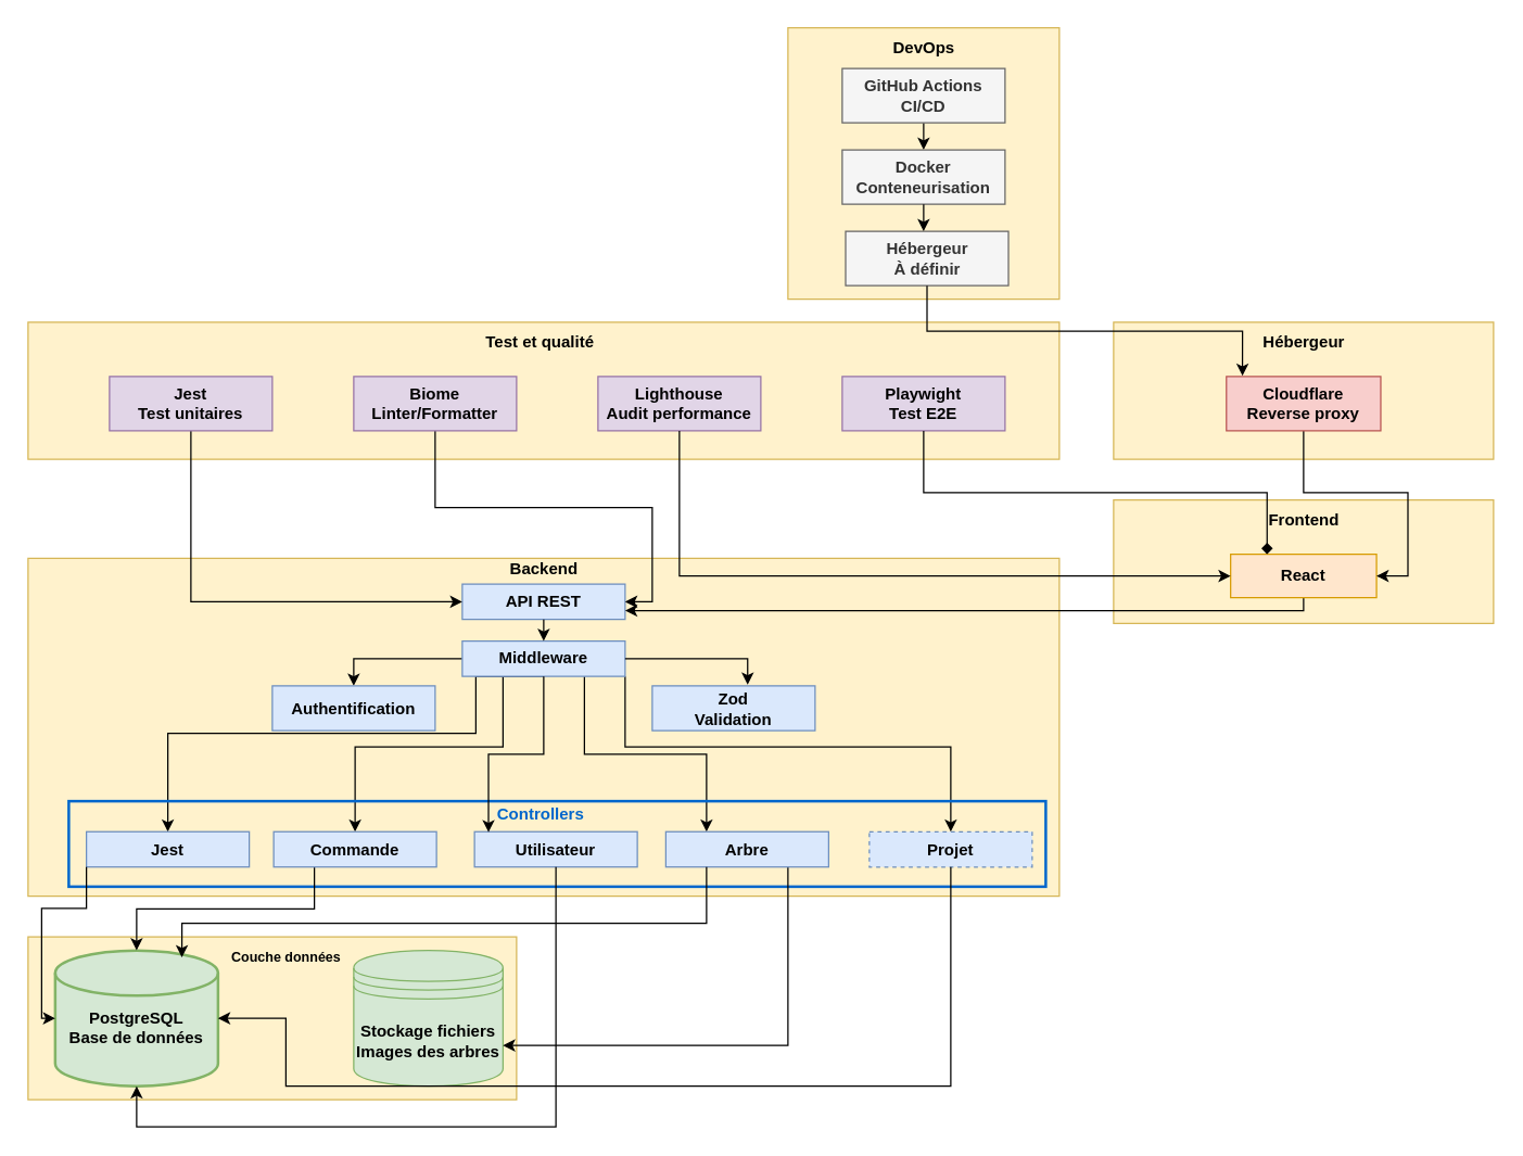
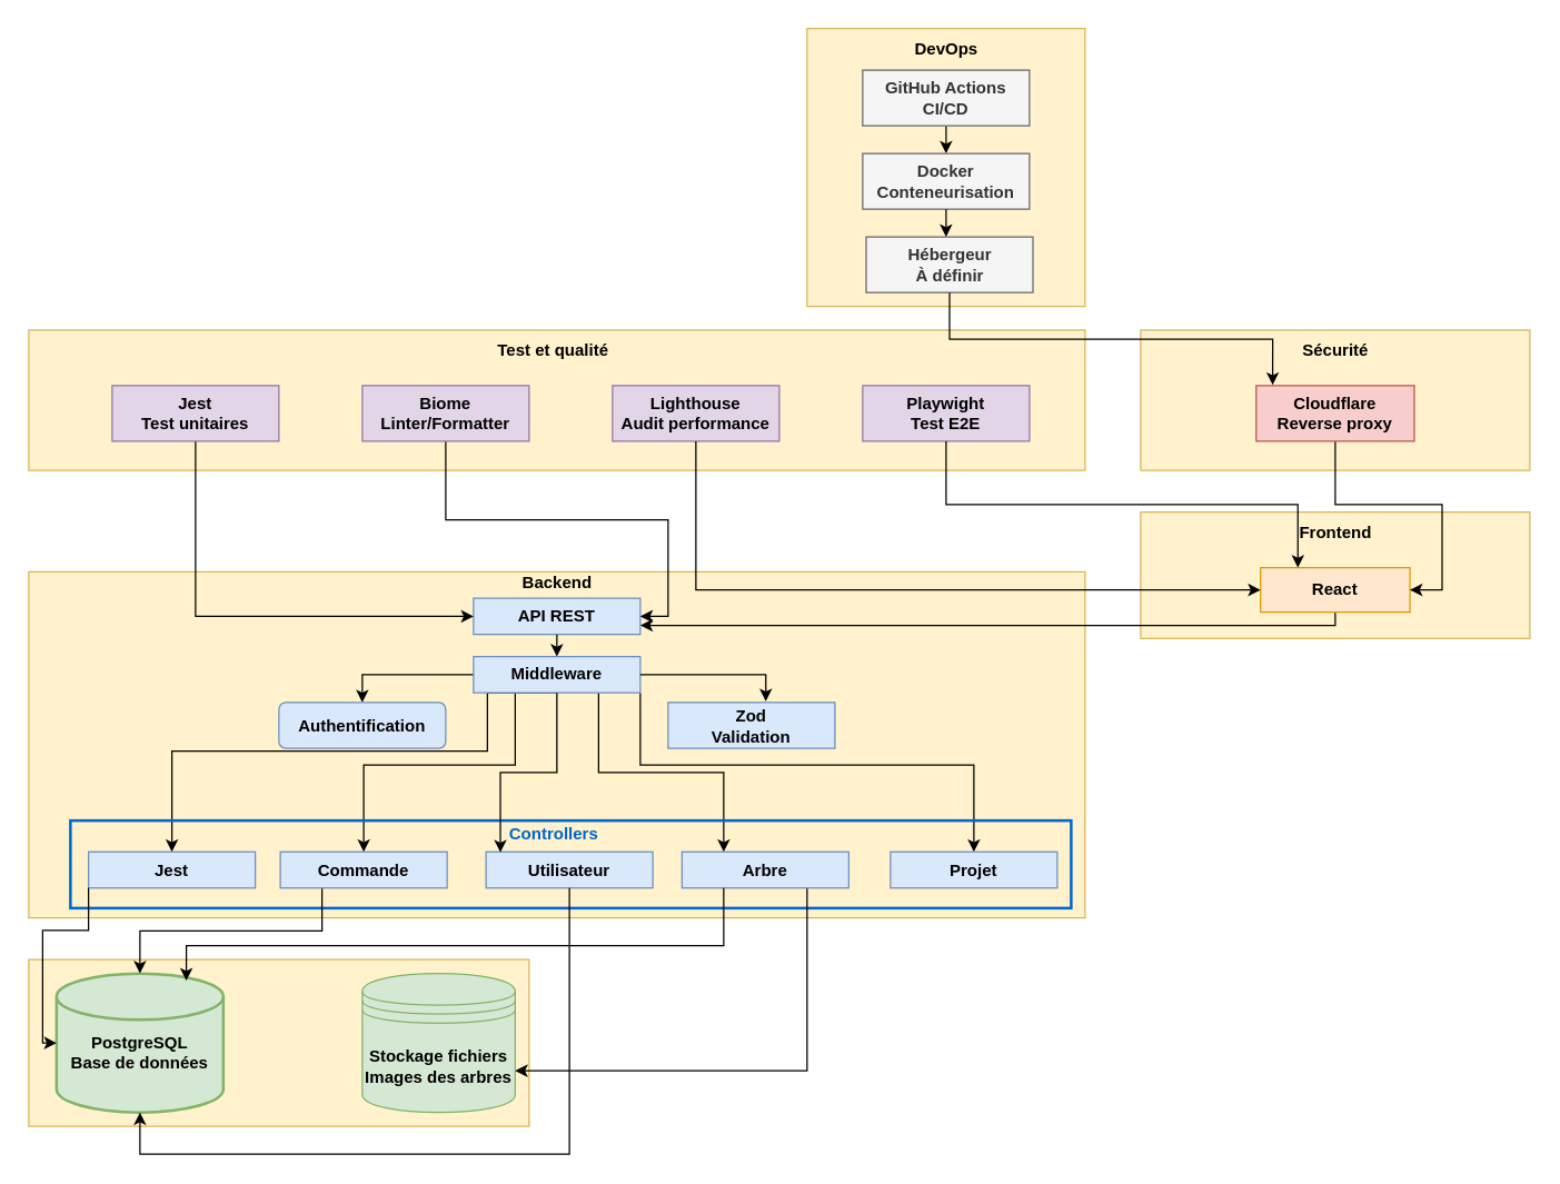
- <mxCell id="48" value="&lt;b&gt;Hébergeur&lt;/b&gt;" style="text;html=1;align=center;verticalAlign=middle;whiteSpace=wrap;rounded=0;" vertex="1" parent="1"><mxGeometry x="897.5" y="237" width="125" height="30" as="geometry" /></mxCell>
+ <mxCell id="48" value="&lt;b&gt;Sécurité&lt;/b&gt;" style="text;html=1;align=center;verticalAlign=middle;whiteSpace=wrap;rounded=0;" vertex="1" parent="1"><mxGeometry x="897.5" y="237" width="125" height="30" as="geometry" /></mxCell>
- <mxCell id="51" style="edgeStyle=orthogonalEdgeStyle;rounded=0;orthogonalLoop=1;jettySize=auto;html=1;exitX=0.5;exitY=1;exitDx=0;exitDy=0;entryX=0.25;entryY=0;entryDx=0;entryDy=0;endArrow=diamond;" edge="1" parent="1" source="37" target="29"><mxGeometry relative="1" as="geometry" /></mxCell>
+ <mxCell id="51" style="edgeStyle=orthogonalEdgeStyle;rounded=0;orthogonalLoop=1;jettySize=auto;html=1;exitX=0.5;exitY=1;exitDx=0;exitDy=0;entryX=0.25;entryY=0;entryDx=0;entryDy=0;" edge="1" parent="1" source="37" target="29"><mxGeometry relative="1" as="geometry" /></mxCell>
- <mxCell id="15" value="&lt;div&gt;&lt;b&gt;Authentification&lt;/b&gt;&lt;/div&gt;" style="rounded=0;whiteSpace=wrap;html=1;fillColor=#dae8fc;strokeColor=#6c8ebf;" vertex="1" parent="1"><mxGeometry x="200" y="505" width="120" height="33" as="geometry" /></mxCell>
+ <mxCell id="15" value="&lt;div&gt;&lt;b&gt;Authentification&lt;/b&gt;&lt;/div&gt;" style="whiteSpace=wrap;html=1;fillColor=#dae8fc;strokeColor=#6c8ebf;rounded=1;" vertex="1" parent="1"><mxGeometry x="200" y="505" width="120" height="33" as="geometry" /></mxCell>
- <mxCell id="53" value="&lt;b&gt;Projet&lt;/b&gt;" style="rounded=0;whiteSpace=wrap;html=1;fillColor=#dae8fc;strokeColor=#6c8ebf;dashed=1;" vertex="1" parent="1"><mxGeometry x="640" y="612.5" width="120" height="26" as="geometry" /></mxCell>
+ <mxCell id="53" value="&lt;b&gt;Projet&lt;/b&gt;" style="rounded=0;whiteSpace=wrap;html=1;fillColor=#dae8fc;strokeColor=#6c8ebf;" vertex="1" parent="1"><mxGeometry x="640" y="612.5" width="120" height="26" as="geometry" /></mxCell>
- <mxCell id="5" value="&lt;font style=&quot;font-size: 10px;&quot;&gt;&lt;b&gt;Couche données&lt;/b&gt;&lt;/font&gt;" style="text;html=1;align=center;verticalAlign=middle;resizable=0;points=[];autosize=1;strokeColor=none;fillColor=none;" vertex="1" parent="1"><mxGeometry x="160" y="690" width="100" height="30" as="geometry" /></mxCell>
- <mxCell id="58" style="edgeStyle=orthogonalEdgeStyle;rounded=0;orthogonalLoop=1;jettySize=auto;html=1;exitX=0.5;exitY=1;exitDx=0;exitDy=0;entryX=1;entryY=0.5;entryDx=0;entryDy=0;entryPerimeter=0;" edge="1" parent="1" source="53" target="6"><mxGeometry relative="1" as="geometry"><Array as="points"><mxPoint x="700" y="800" /><mxPoint x="210" y="800" /><mxPoint x="210" y="750" /></Array></mxGeometry></mxCell>
